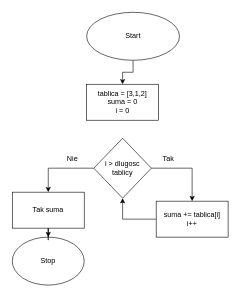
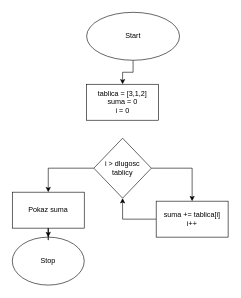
- <mxCell id="10" value="Nie" style="text;html=1;align=center;verticalAlign=middle;resizable=0;points=[];autosize=1;strokeColor=none;fillColor=none;" vertex="1" parent="1"><mxGeometry x="100" y="250" width="40" height="30" as="geometry" /></mxCell>
- <mxCell id="9" value="Tak" style="text;html=1;align=center;verticalAlign=middle;resizable=0;points=[];autosize=1;strokeColor=none;fillColor=none;" vertex="1" parent="1"><mxGeometry x="260" y="250" width="40" height="30" as="geometry" /></mxCell>
- <mxCell id="12" value="Tak suma" style="rounded=0;whiteSpace=wrap;html=1;" vertex="1" parent="1"><mxGeometry x="20" y="320" width="120" height="60" as="geometry" /></mxCell>
+ <mxCell id="12" value="Pokaz suma" style="rounded=0;whiteSpace=wrap;html=1;" vertex="1" parent="1"><mxGeometry x="20" y="320" width="120" height="60" as="geometry" /></mxCell>
